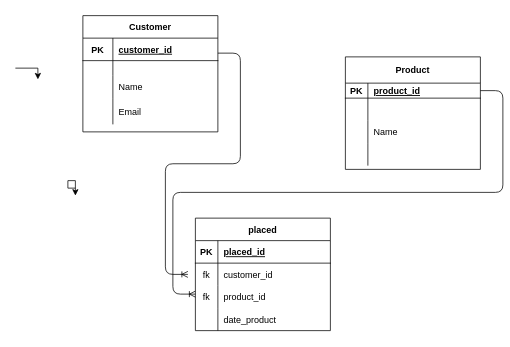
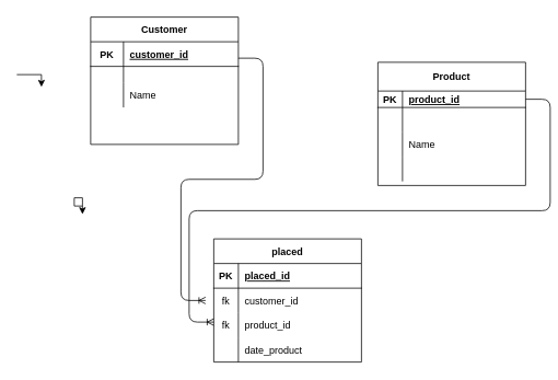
- <mxCell id="15" value="Email" style="shape=partialRectangle;connectable=0;fillColor=none;top=0;left=0;bottom=0;right=0;align=left;spacingLeft=6;overflow=hidden;" vertex="1" parent="13"><mxGeometry x="40" width="140" height="35" as="geometry" /></mxCell>
